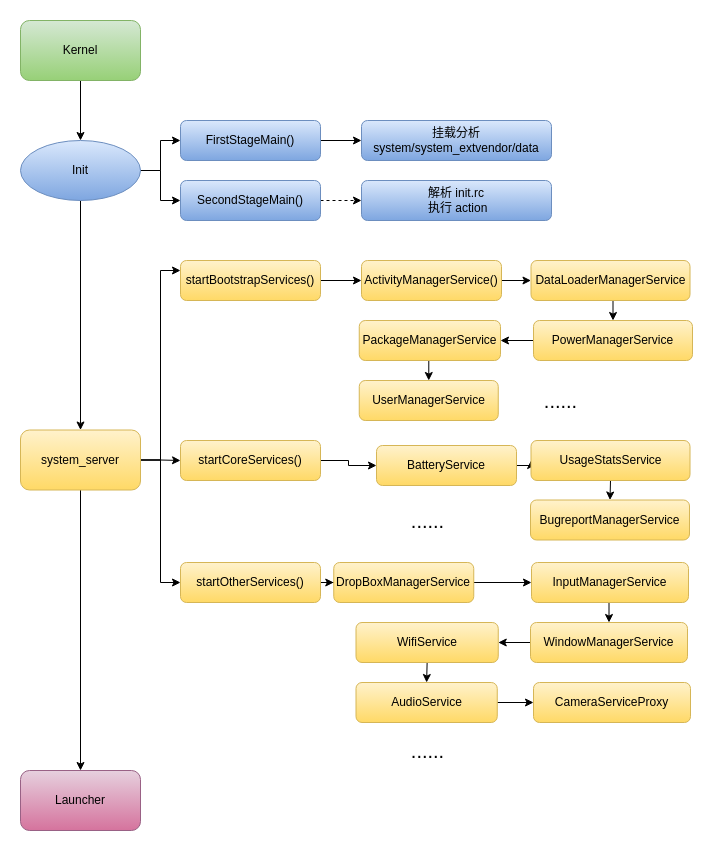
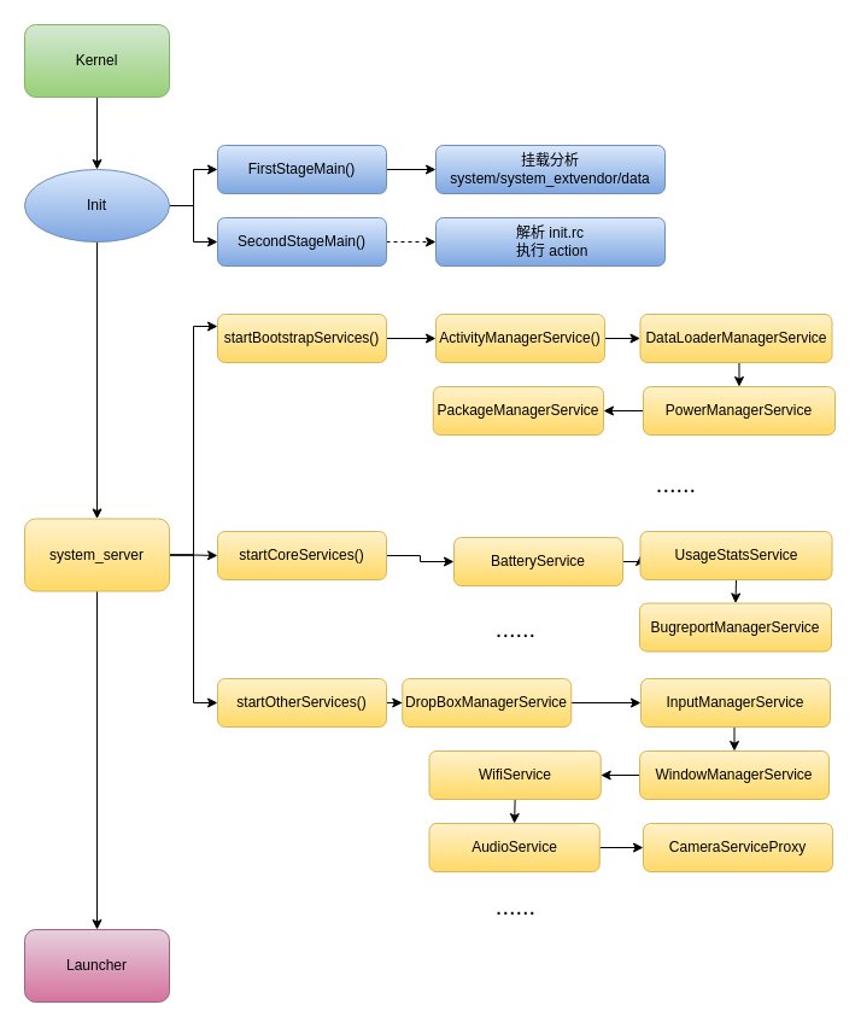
- <mxCell id="30" style="edgeStyle=orthogonalEdgeStyle;rounded=0;orthogonalLoop=1;jettySize=auto;html=1;exitX=0.5;exitY=1;exitDx=0;exitDy=0;entryX=0.5;entryY=0;entryDx=0;entryDy=0;" parent="1" source="31" target="38" edge="1"><mxGeometry relative="1" as="geometry" /></mxCell>
- <mxCell id="38" value="&lt;span style=&quot;text-align: left;&quot;&gt;UserManagerService&lt;/span&gt;" style="rounded=1;whiteSpace=wrap;html=1;fillColor=#fff2cc;gradientColor=#ffd966;strokeColor=#d6b656;" parent="1" vertex="1"><mxGeometry x="358.75" y="380" width="139" height="40" as="geometry" /></mxCell>
